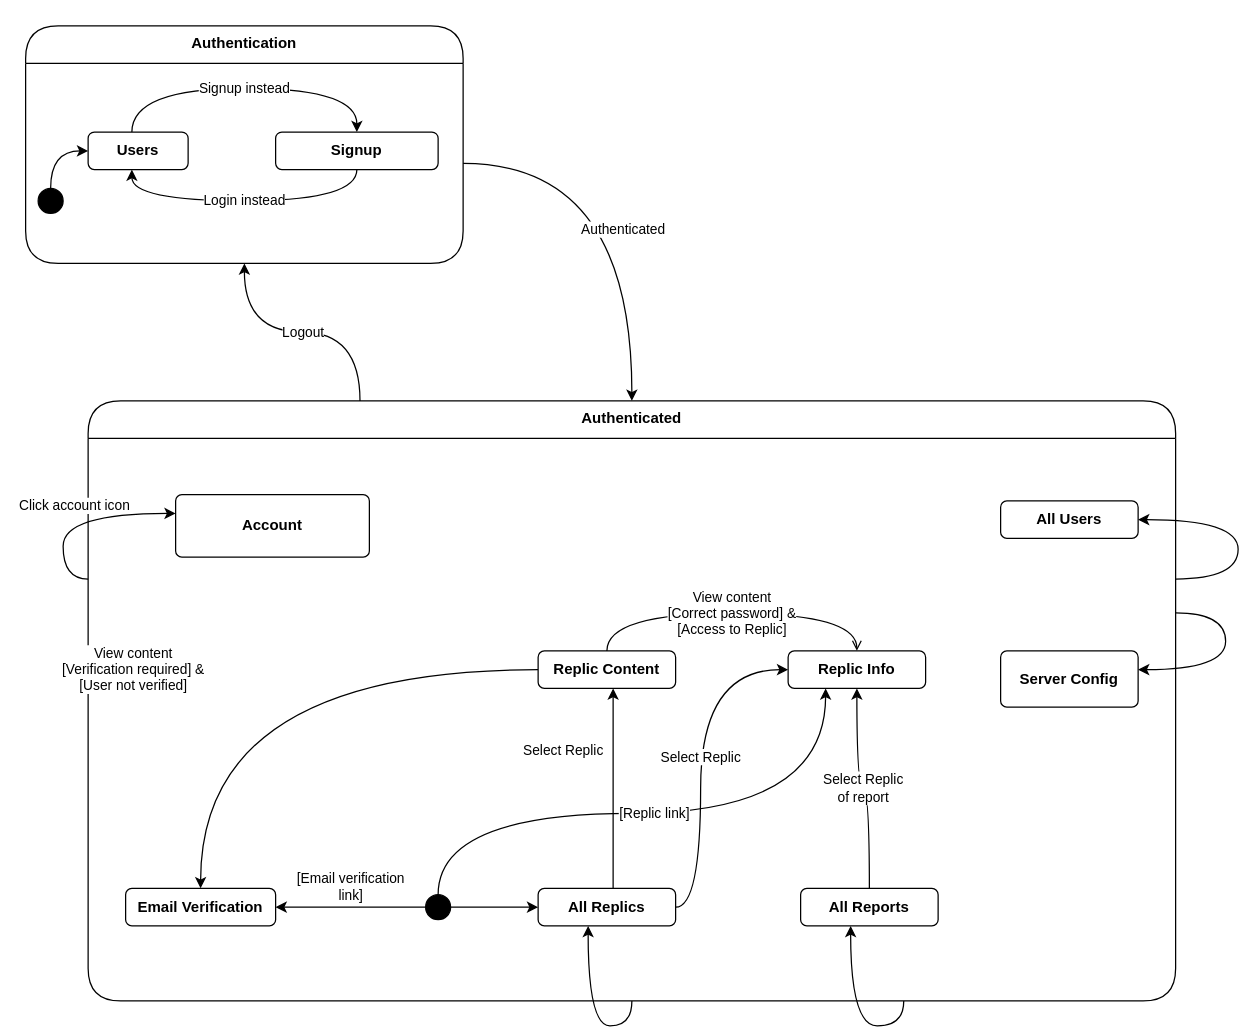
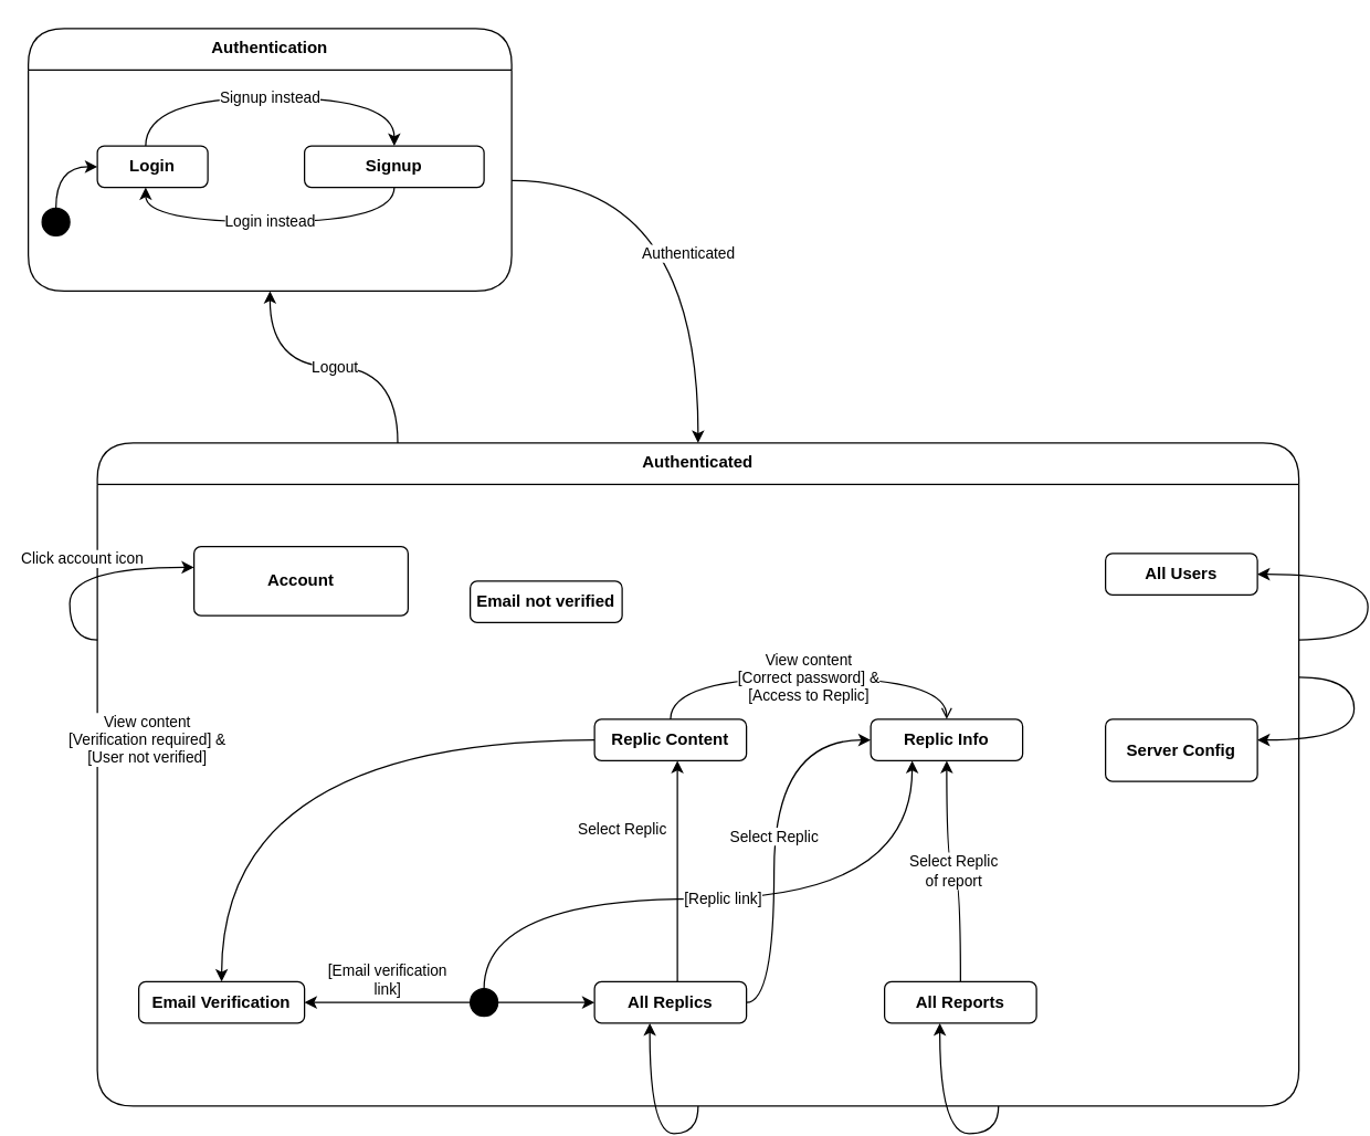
- <mxCell id="34" value="Users" style="html=1;align=center;verticalAlign=middle;rounded=1;absoluteArcSize=1;arcSize=10;whiteSpace=wrap;fontStyle=1" parent="30" vertex="1"><mxGeometry x="50" y="54.97" width="80" height="30" as="geometry" /></mxCell>
+ <mxCell id="34" value="Login" style="html=1;align=center;verticalAlign=middle;rounded=1;absoluteArcSize=1;arcSize=10;whiteSpace=wrap;fontStyle=1" parent="30" vertex="1"><mxGeometry x="50" y="54.97" width="80" height="30" as="geometry" /></mxCell>
+ <mxCell id="27" value="Email not verified" style="html=1;align=center;verticalAlign=middle;rounded=1;absoluteArcSize=1;arcSize=10;whiteSpace=wrap;fontStyle=1" parent="4" vertex="1"><mxGeometry x="270" y="70" width="110" height="30" as="geometry" /></mxCell>
